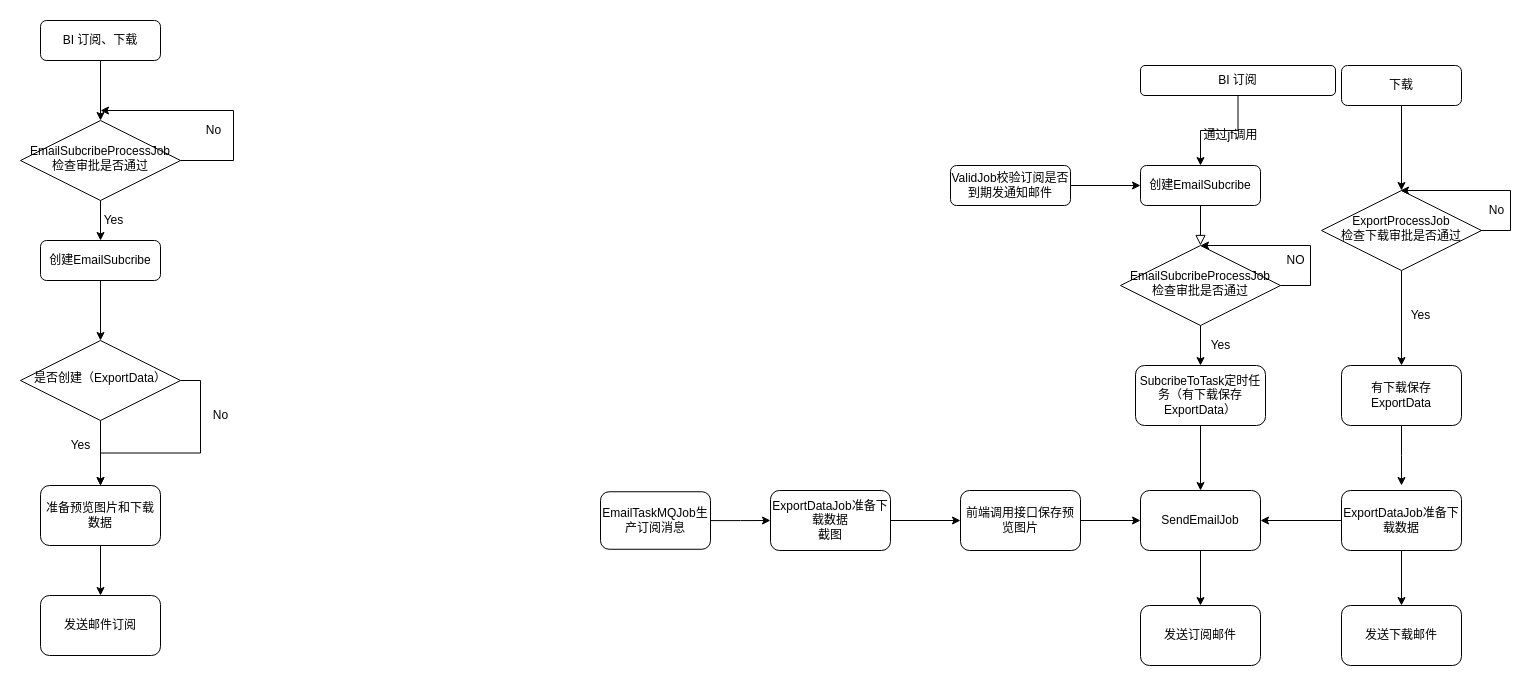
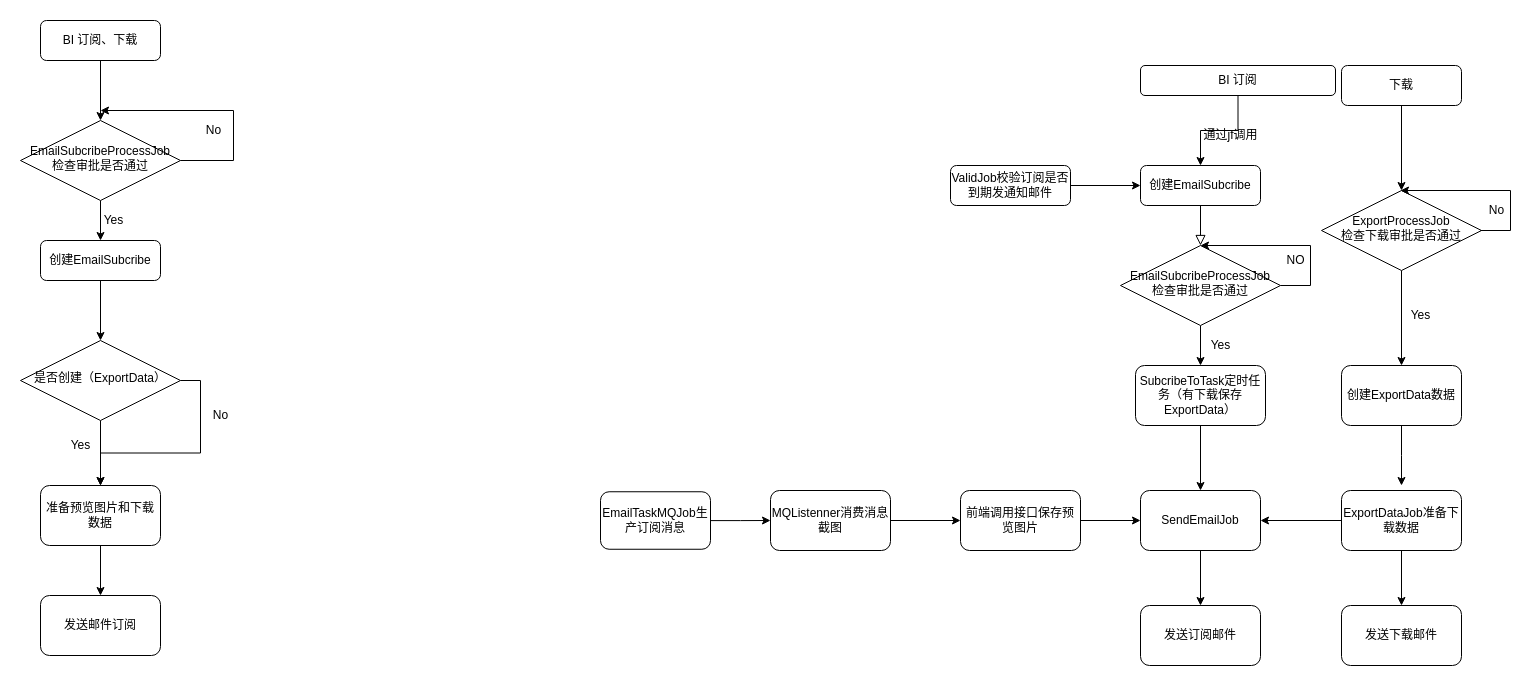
- <mxCell id="49" value="有下载保存ExportData" style="rounded=1;whiteSpace=wrap;html=1;" vertex="1" parent="1"><mxGeometry x="1341" y="365" width="120" height="60" as="geometry" /></mxCell>
+ <mxCell id="49" value="创建ExportData数据" style="rounded=1;whiteSpace=wrap;html=1;" vertex="1" parent="1"><mxGeometry x="1341" y="365" width="120" height="60" as="geometry" /></mxCell>
- <mxCell id="10" value="ExportDataJob准备下载数据&lt;br&gt;截图" style="rounded=1;whiteSpace=wrap;html=1;fontSize=12;glass=0;strokeWidth=1;shadow=0;" parent="1" vertex="1"><mxGeometry x="770" y="490" width="120" height="60" as="geometry" /></mxCell>
+ <mxCell id="10" value="MQListenner消费消息&lt;br&gt;截图" style="rounded=1;whiteSpace=wrap;html=1;fontSize=12;glass=0;strokeWidth=1;shadow=0;" parent="1" vertex="1"><mxGeometry x="770" y="490" width="120" height="60" as="geometry" /></mxCell>
